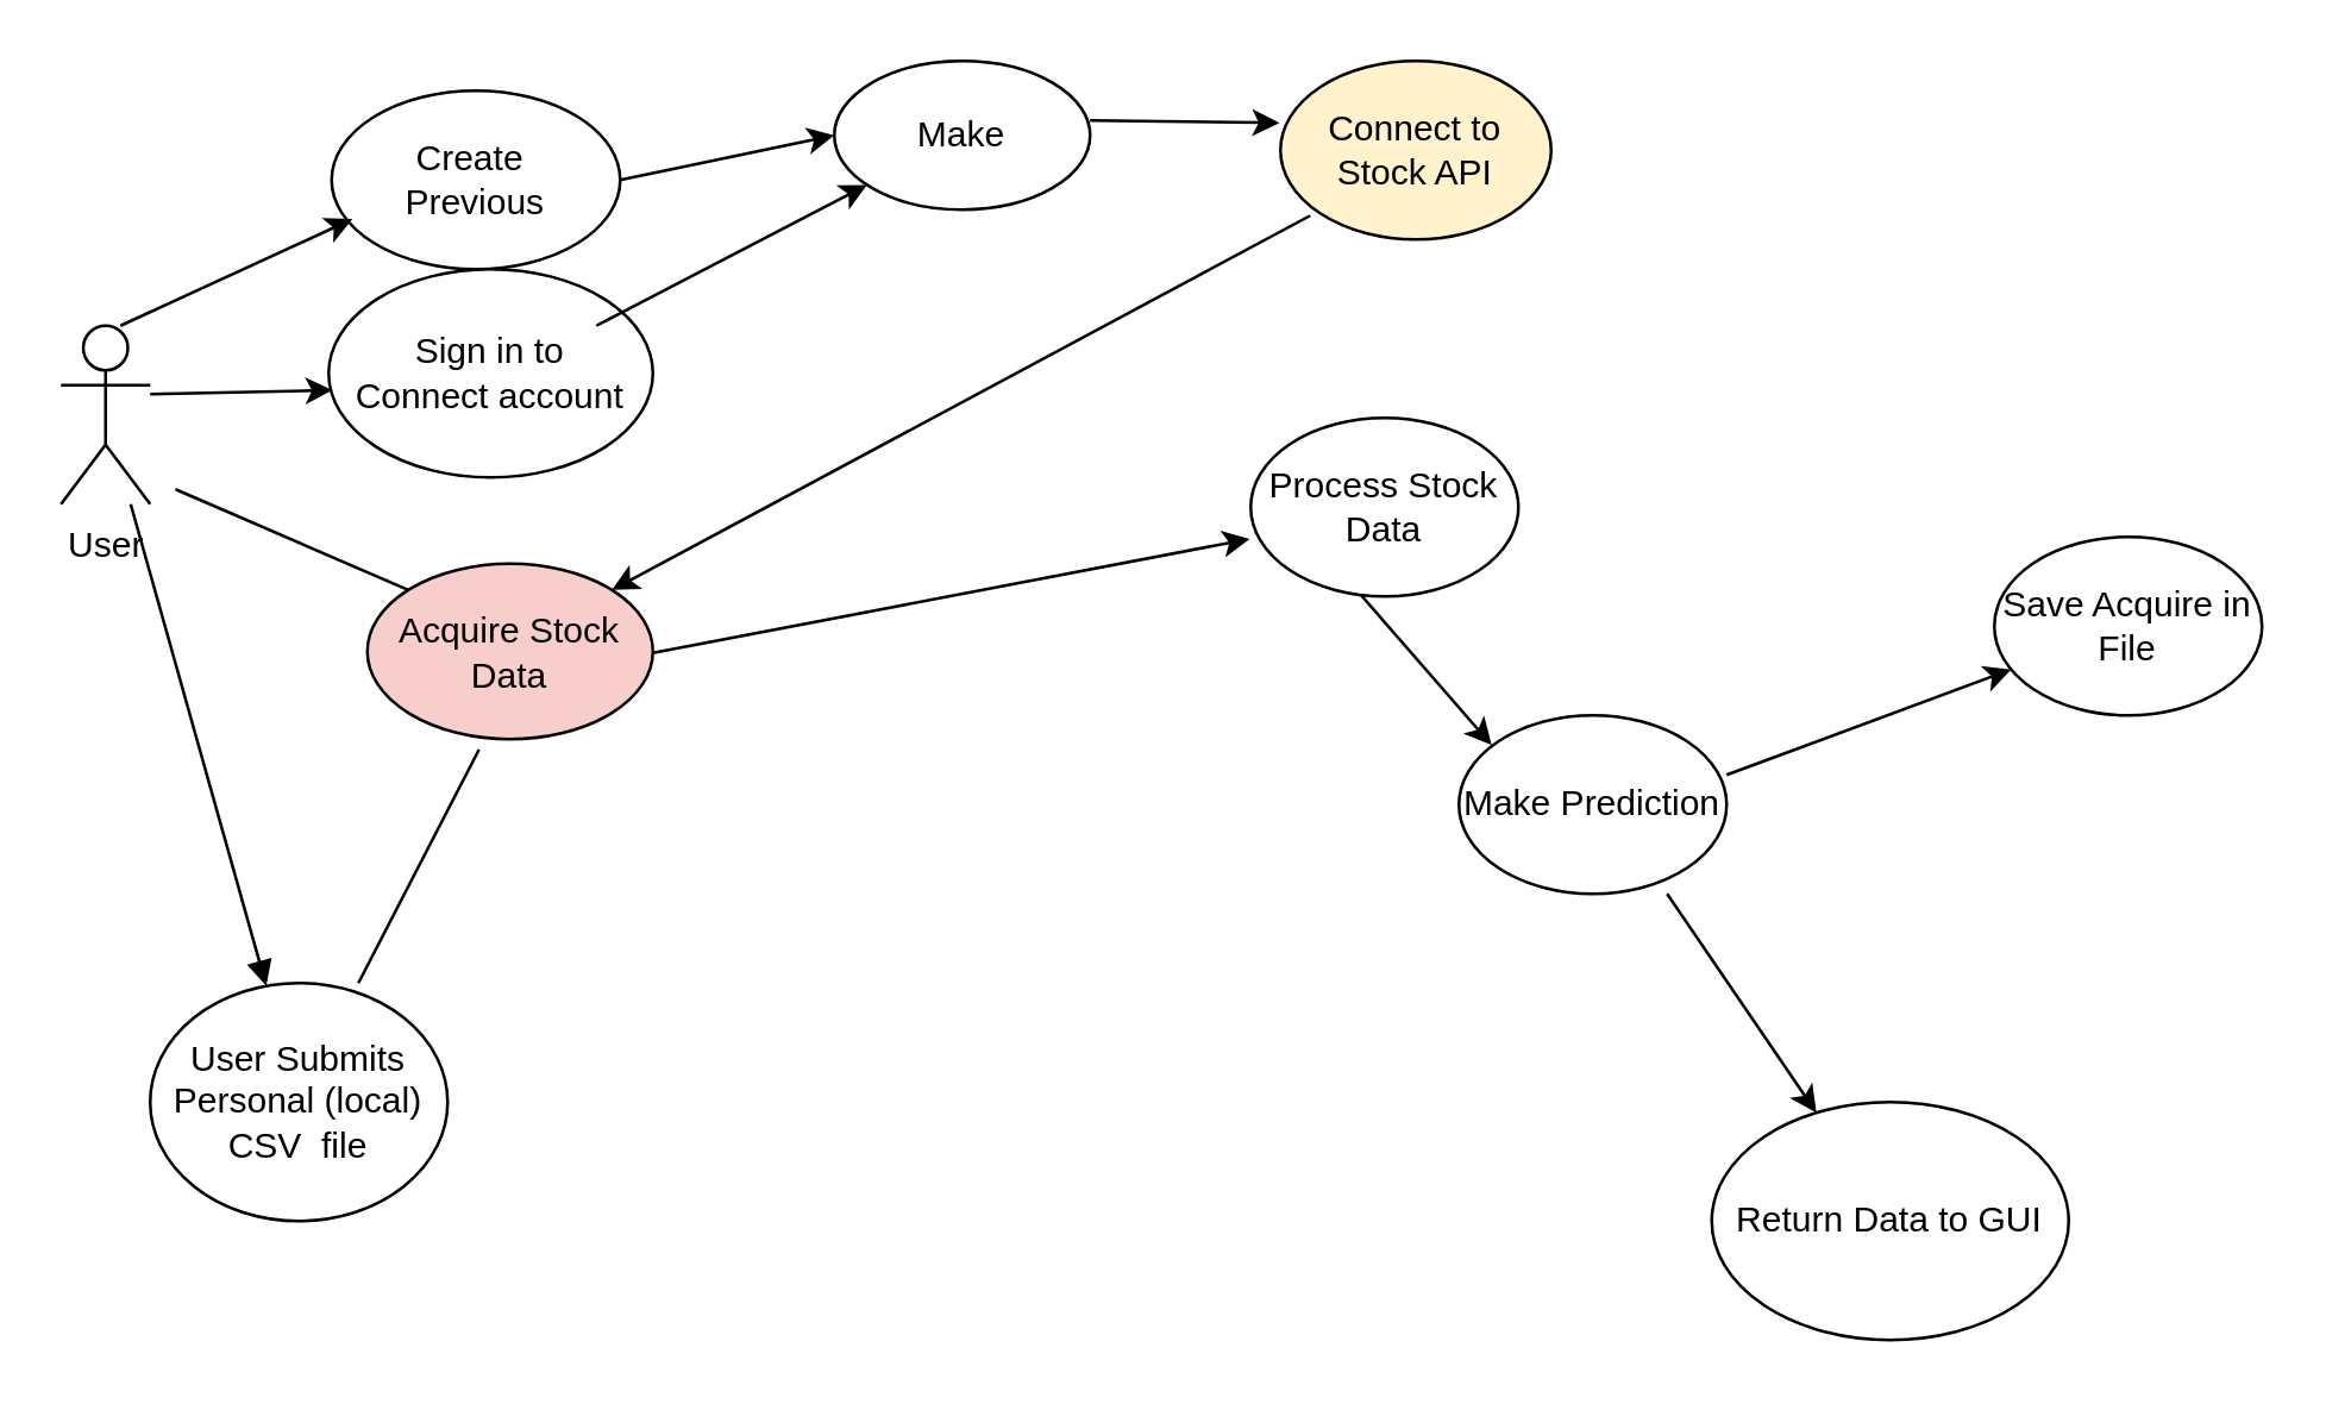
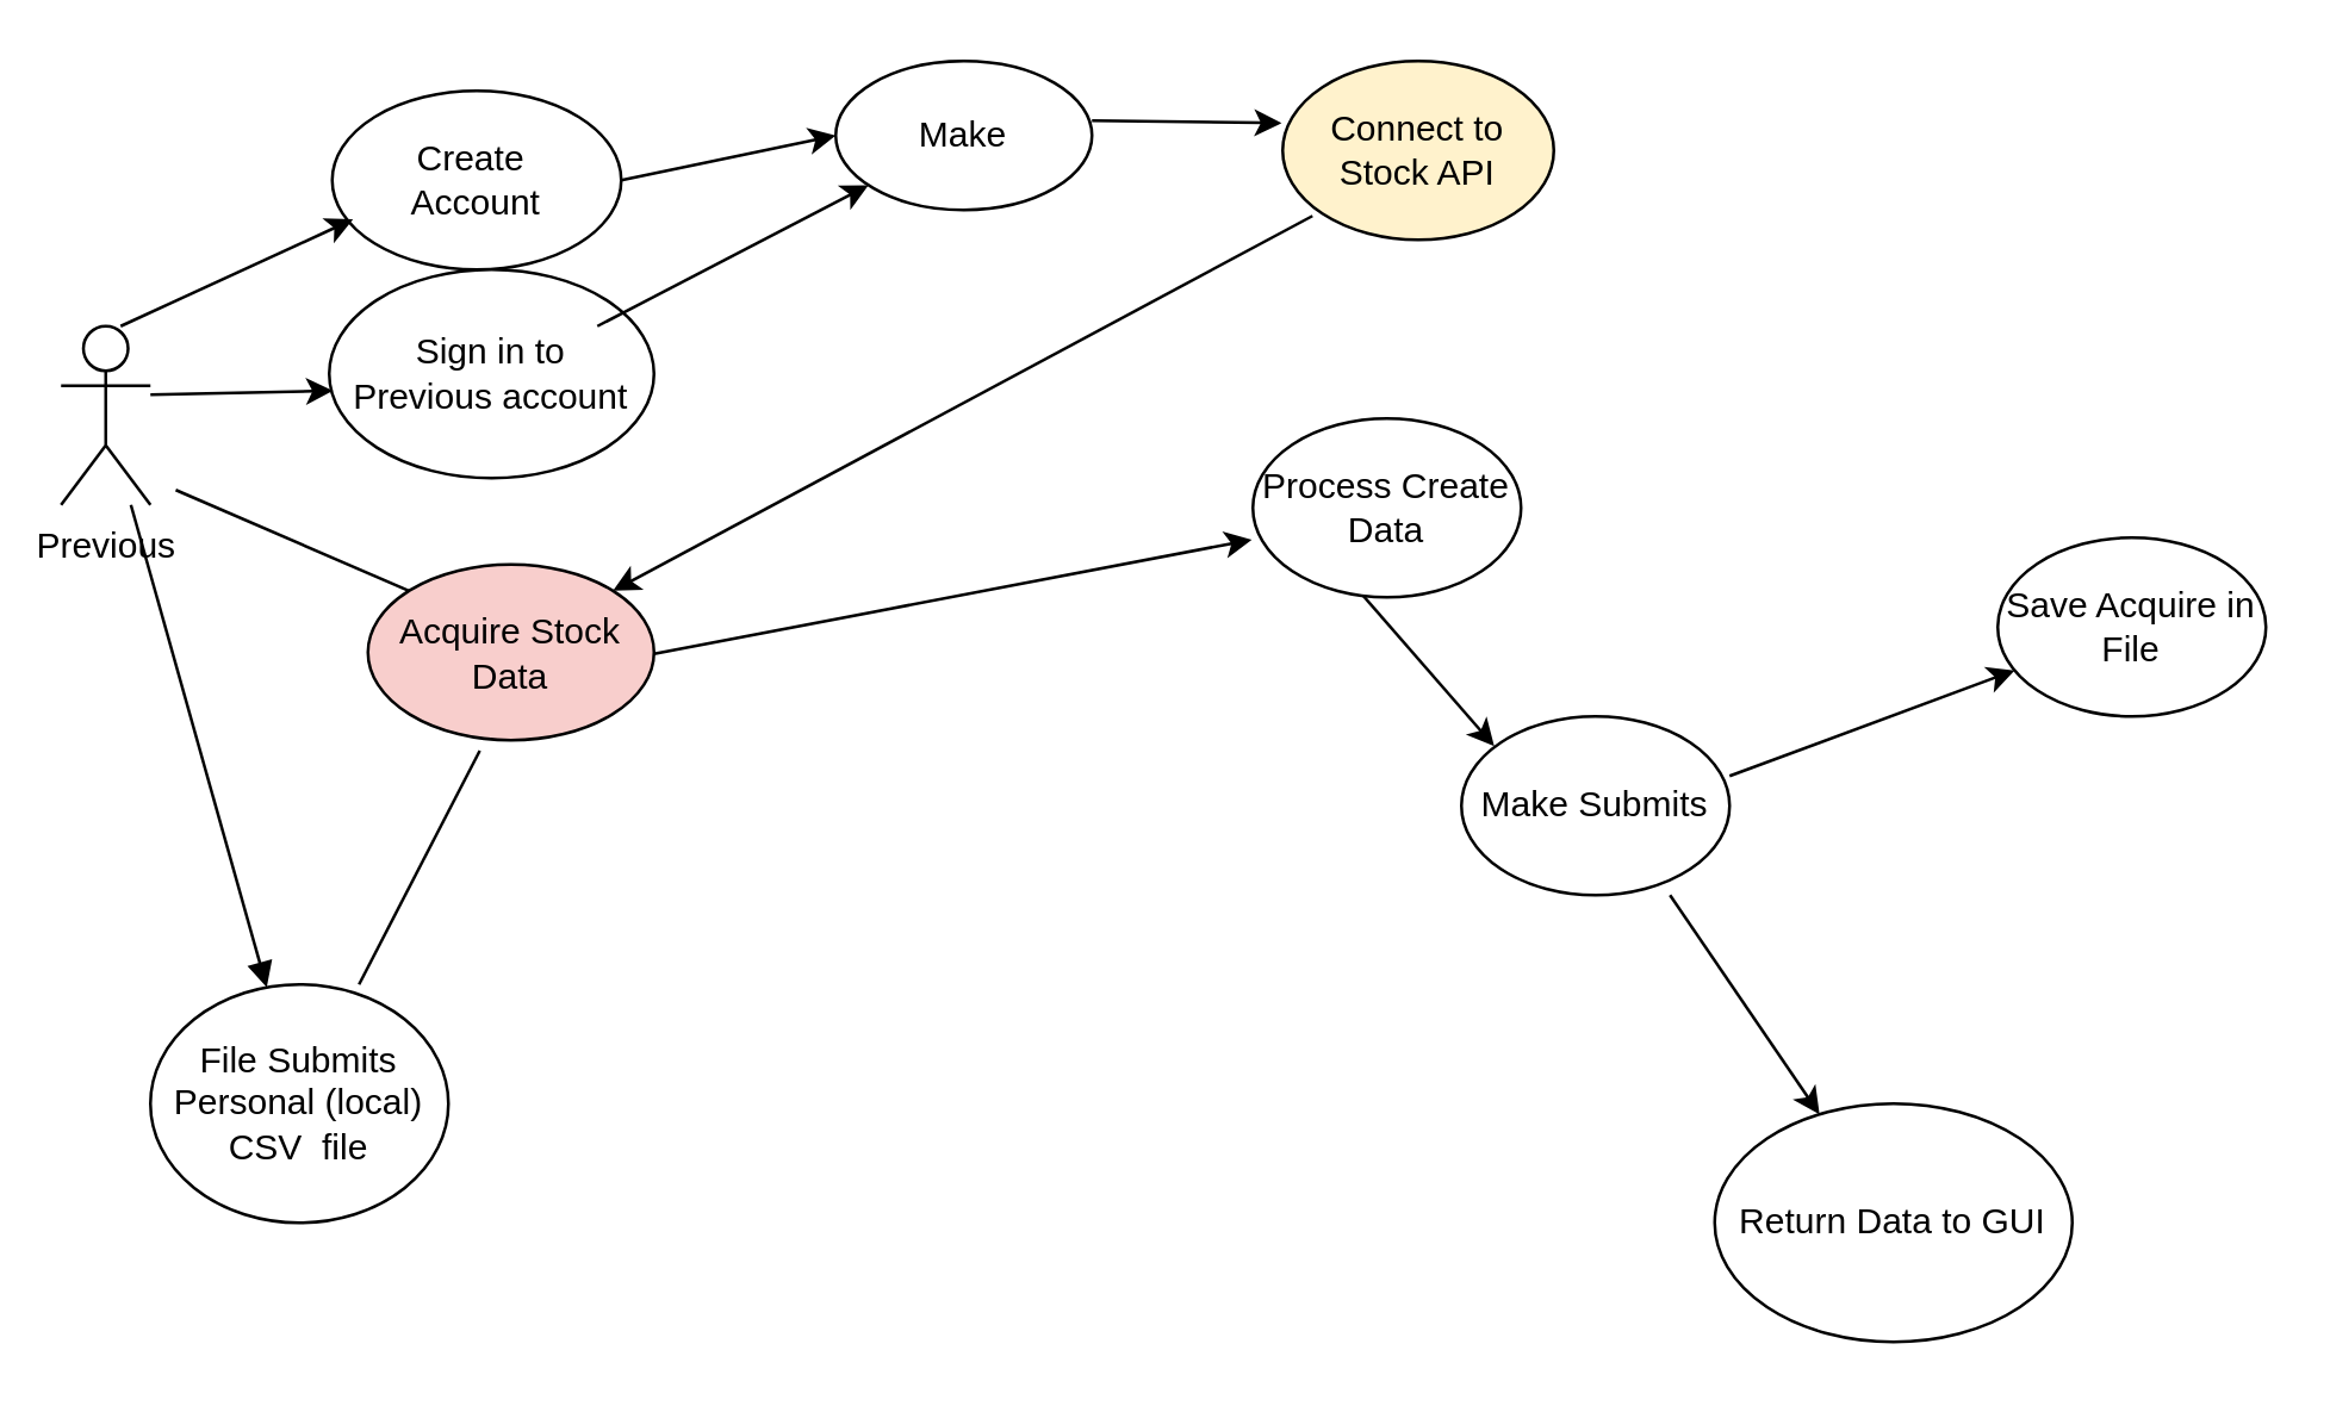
- <mxCell id="3" value="Create&amp;nbsp;&lt;div&gt;Previous&lt;/div&gt;" style="ellipse;whiteSpace=wrap;html=1;" vertex="1" parent="1"><mxGeometry x="111" y="30" width="97" height="60" as="geometry" /></mxCell>
+ <mxCell id="3" value="Create&amp;nbsp;&lt;div&gt;Account&lt;/div&gt;" style="ellipse;whiteSpace=wrap;html=1;" vertex="1" parent="1"><mxGeometry x="111" y="30" width="97" height="60" as="geometry" /></mxCell>
- <mxCell id="8" value="&lt;div&gt;Sign in to&lt;/div&gt;&lt;div&gt;Connect account&lt;br&gt;&lt;/div&gt;" style="ellipse;whiteSpace=wrap;html=1;" vertex="1" parent="1"><mxGeometry x="110" y="90" width="109" height="70" as="geometry" /></mxCell>
+ <mxCell id="8" value="&lt;div&gt;Sign in to&lt;/div&gt;&lt;div&gt;Previous account&lt;br&gt;&lt;/div&gt;" style="ellipse;whiteSpace=wrap;html=1;" vertex="1" parent="1"><mxGeometry x="110" y="90" width="109" height="70" as="geometry" /></mxCell>
- <mxCell id="12" value="&lt;div&gt;Process Stock Data&lt;/div&gt;" style="ellipse;whiteSpace=wrap;html=1;" vertex="1" parent="1"><mxGeometry x="420" y="140" width="90" height="60" as="geometry" /></mxCell>
+ <mxCell id="12" value="&lt;div&gt;Process Create Data&lt;/div&gt;" style="ellipse;whiteSpace=wrap;html=1;" vertex="1" parent="1"><mxGeometry x="420" y="140" width="90" height="60" as="geometry" /></mxCell>
- <mxCell id="2" value="User" style="shape=umlActor;verticalLabelPosition=bottom;verticalAlign=top;html=1;outlineConnect=0;" vertex="1" parent="1"><mxGeometry x="20" y="109" width="30" height="60" as="geometry" /></mxCell>
+ <mxCell id="2" value="Previous" style="shape=umlActor;verticalLabelPosition=bottom;verticalAlign=top;html=1;outlineConnect=0;" vertex="1" parent="1"><mxGeometry x="20" y="109" width="30" height="60" as="geometry" /></mxCell>
- <mxCell id="11" value="Make Prediction" style="ellipse;whiteSpace=wrap;html=1;" vertex="1" parent="1"><mxGeometry x="490" y="240" width="90" height="60" as="geometry" /></mxCell>
+ <mxCell id="11" value="Make Submits" style="ellipse;whiteSpace=wrap;html=1;" vertex="1" parent="1"><mxGeometry x="490" y="240" width="90" height="60" as="geometry" /></mxCell>
- <mxCell id="14" value="User Submits Personal (local) CSV&amp;nbsp; file" style="ellipse;whiteSpace=wrap;html=1;" vertex="1" parent="1"><mxGeometry x="50" y="330" width="100" height="80" as="geometry" /></mxCell>
+ <mxCell id="14" value="File Submits Personal (local) CSV&amp;nbsp; file" style="ellipse;whiteSpace=wrap;html=1;" vertex="1" parent="1"><mxGeometry x="50" y="330" width="100" height="80" as="geometry" /></mxCell>
